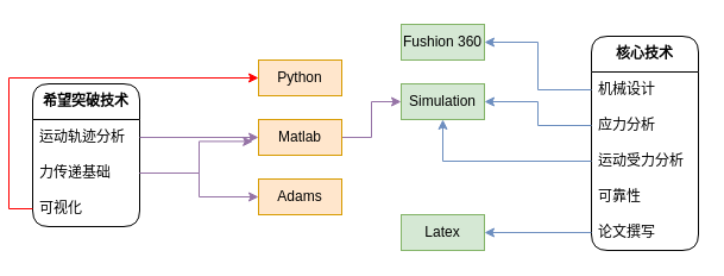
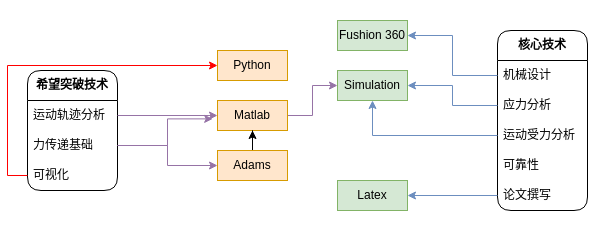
+ <mxCell id="17" style="edgeStyle=orthogonalEdgeStyle;rounded=0;orthogonalLoop=1;jettySize=auto;html=1;entryX=0.5;entryY=1;entryDx=0;entryDy=0;" edge="1" parent="1" source="18" target="16"><mxGeometry relative="1" as="geometry" /></mxCell>
